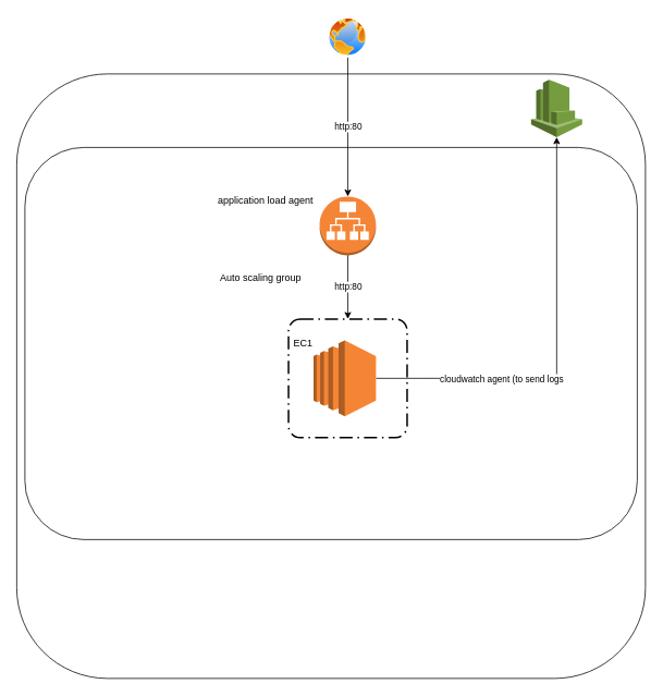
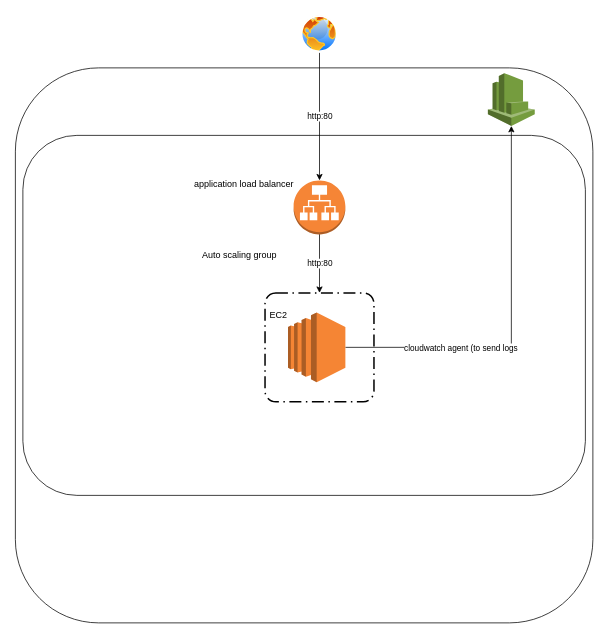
- <mxCell id="14" value="application load agent" style="text;html=1;strokeColor=none;fillColor=none;align=center;verticalAlign=middle;whiteSpace=wrap;rounded=0;" vertex="1" parent="1"><mxGeometry x="240" y="230" width="170" height="30" as="geometry" /></mxCell>
+ <mxCell id="14" value="application load balancer" style="text;html=1;strokeColor=none;fillColor=none;align=center;verticalAlign=middle;whiteSpace=wrap;rounded=0;" vertex="1" parent="1"><mxGeometry x="240" y="230" width="170" height="30" as="geometry" /></mxCell>
- <mxCell id="15" value="EC1" style="text;html=1;strokeColor=none;fillColor=none;align=center;verticalAlign=middle;whiteSpace=wrap;rounded=0;" vertex="1" parent="1"><mxGeometry x="340.51" y="405" width="60" height="30" as="geometry" /></mxCell>
+ <mxCell id="15" value="EC2" style="text;html=1;strokeColor=none;fillColor=none;align=center;verticalAlign=middle;whiteSpace=wrap;rounded=0;" vertex="1" parent="1"><mxGeometry x="340.51" y="405" width="60" height="30" as="geometry" /></mxCell>
